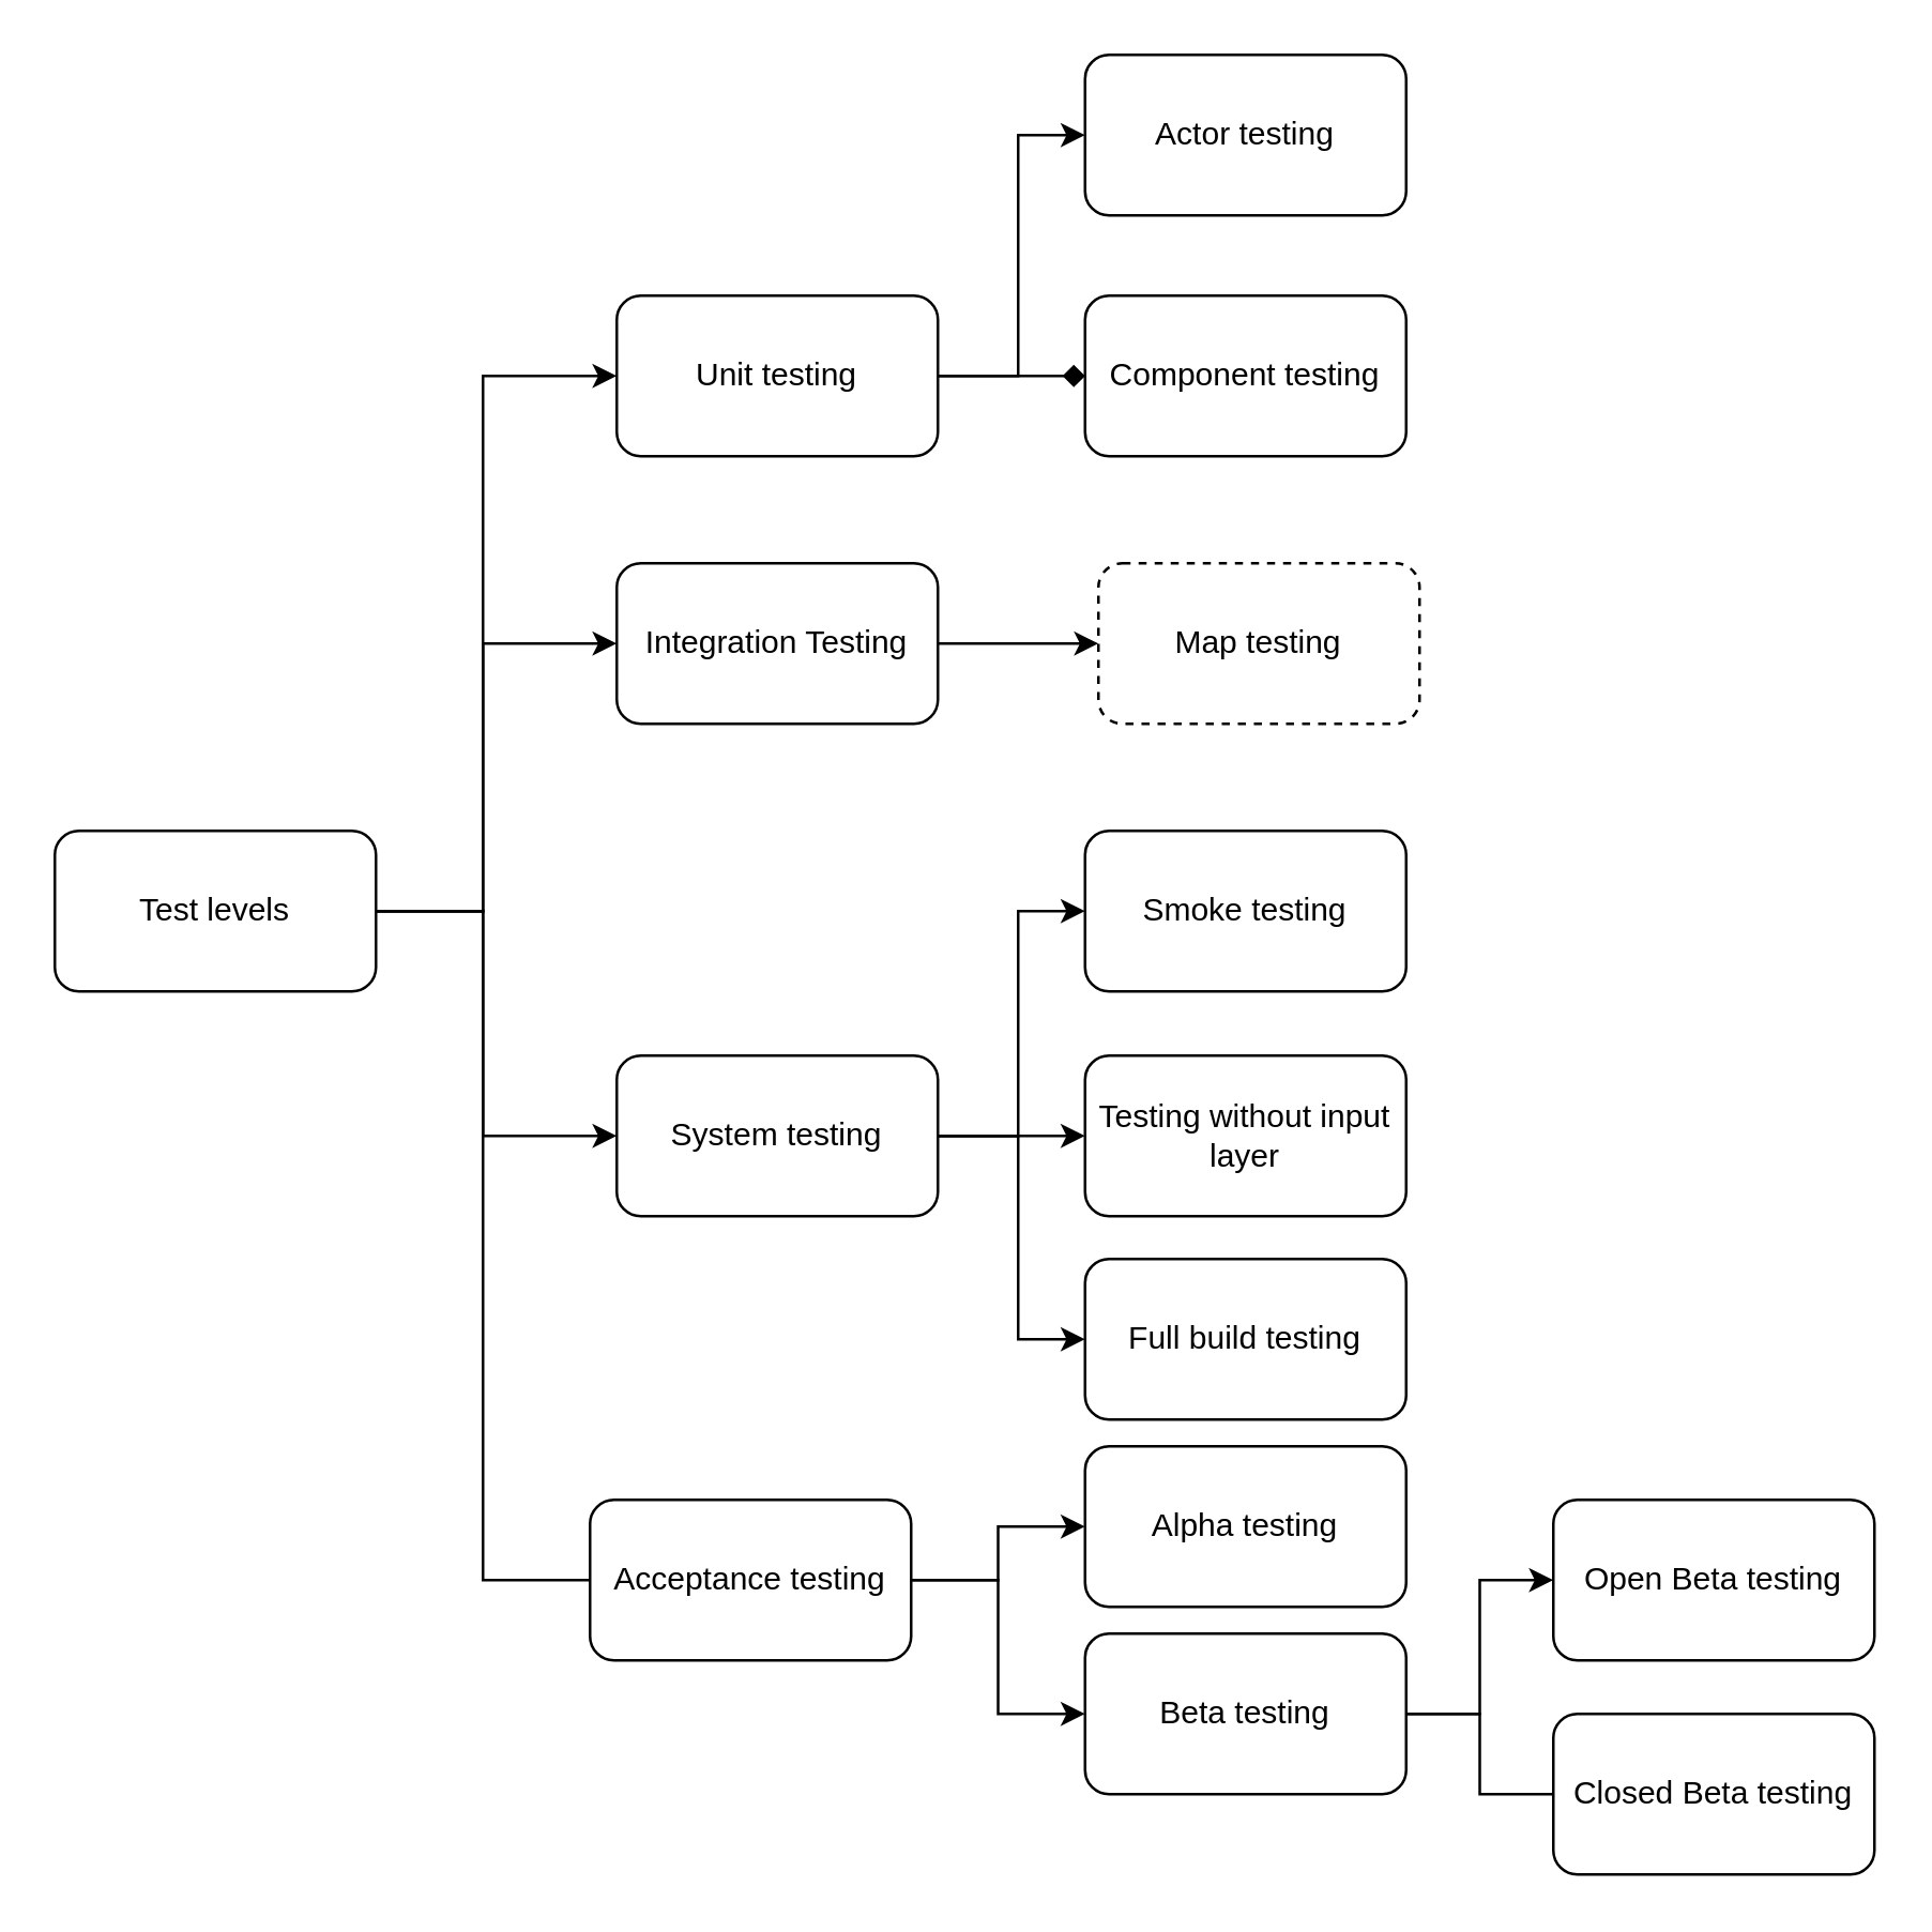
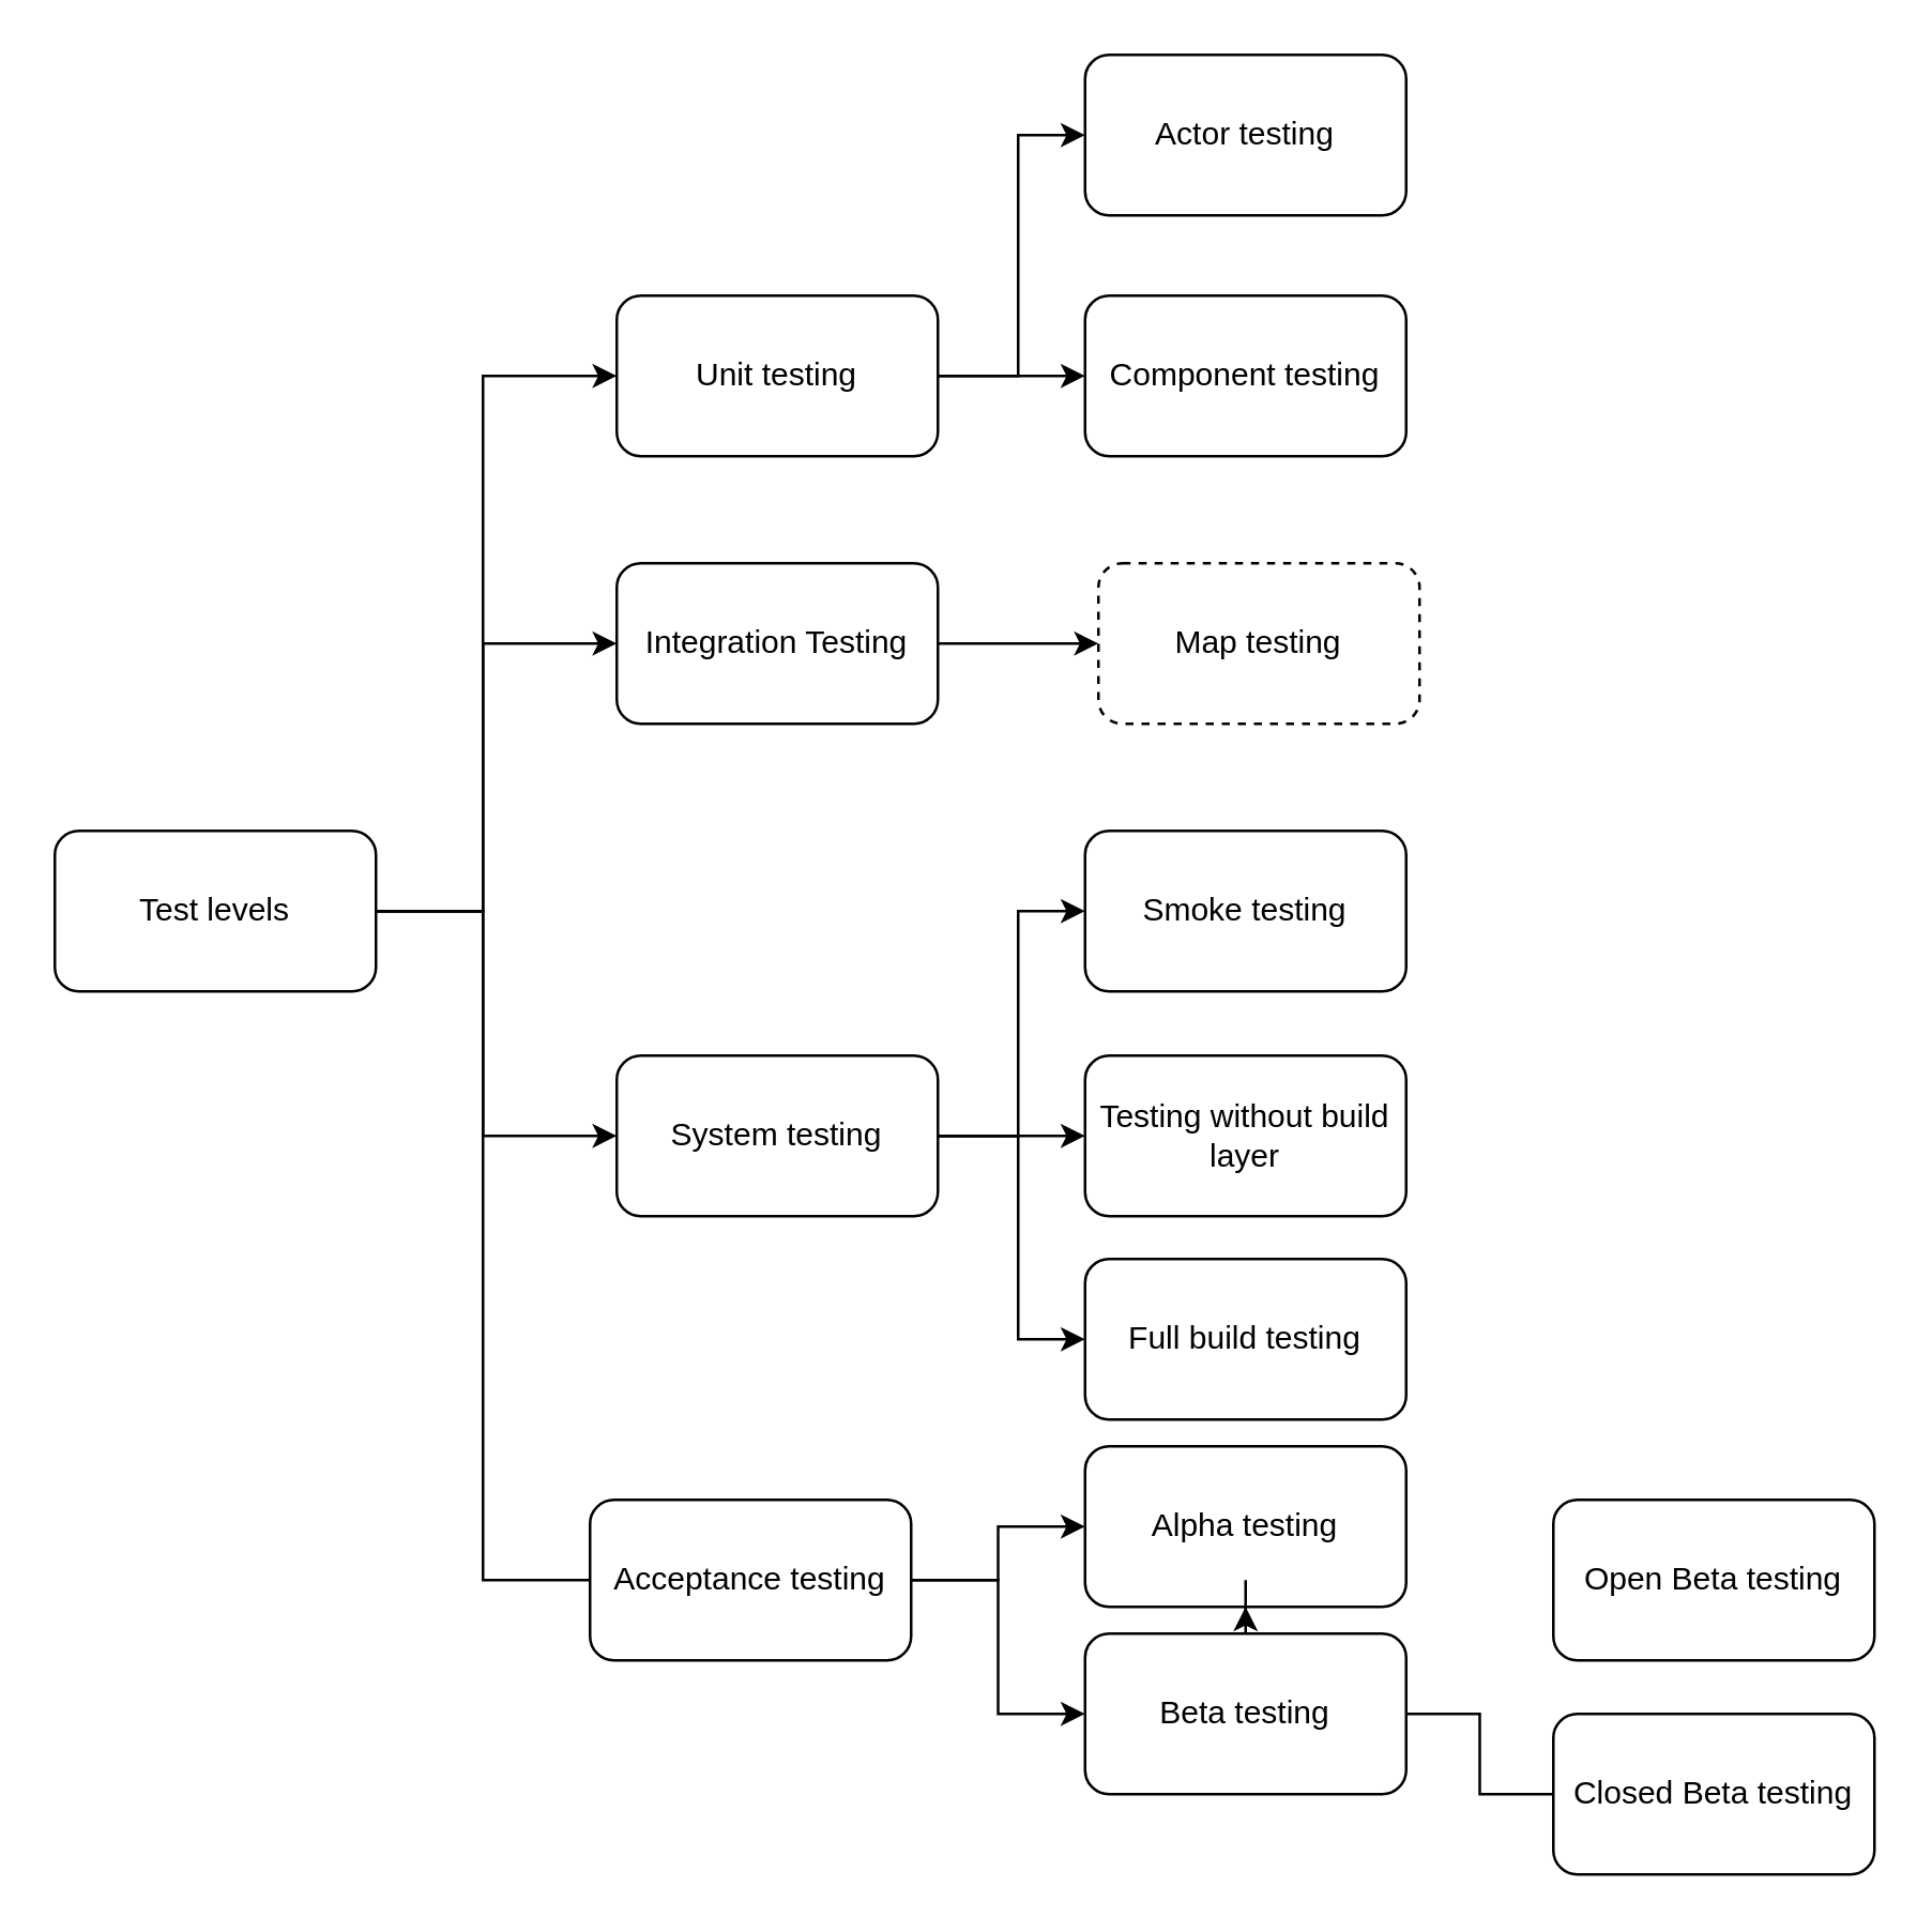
- <mxCell id="7" value="" style="edgeStyle=orthogonalEdgeStyle;rounded=0;orthogonalLoop=1;jettySize=auto;html=1;entryX=0;entryY=0.5;entryDx=0;entryDy=0;endArrow=diamond;" parent="1" source="9" target="19" edge="1"><mxGeometry relative="1" as="geometry" /></mxCell>
+ <mxCell id="7" value="" style="edgeStyle=orthogonalEdgeStyle;rounded=0;orthogonalLoop=1;jettySize=auto;html=1;entryX=0;entryY=0.5;entryDx=0;entryDy=0;" parent="1" source="9" target="19" edge="1"><mxGeometry relative="1" as="geometry" /></mxCell>
- <mxCell id="23" value="Testing without input layer" style="rounded=1;whiteSpace=wrap;html=1;" parent="1" vertex="1"><mxGeometry x="405" y="394" width="120" height="60" as="geometry" /></mxCell>
+ <mxCell id="23" value="Testing without build layer" style="rounded=1;whiteSpace=wrap;html=1;" parent="1" vertex="1"><mxGeometry x="405" y="394" width="120" height="60" as="geometry" /></mxCell>
- <mxCell id="25" value="" style="edgeStyle=orthogonalEdgeStyle;rounded=0;orthogonalLoop=1;jettySize=auto;html=1;" parent="1" source="27" target="29" edge="1"><mxGeometry relative="1" as="geometry" /></mxCell>
+ <mxCell id="25" value="" style="edgeStyle=orthogonalEdgeStyle;rounded=0;orthogonalLoop=1;jettySize=auto;html=1;" parent="1" source="27" target="24" edge="1"><mxGeometry relative="1" as="geometry" /></mxCell>
